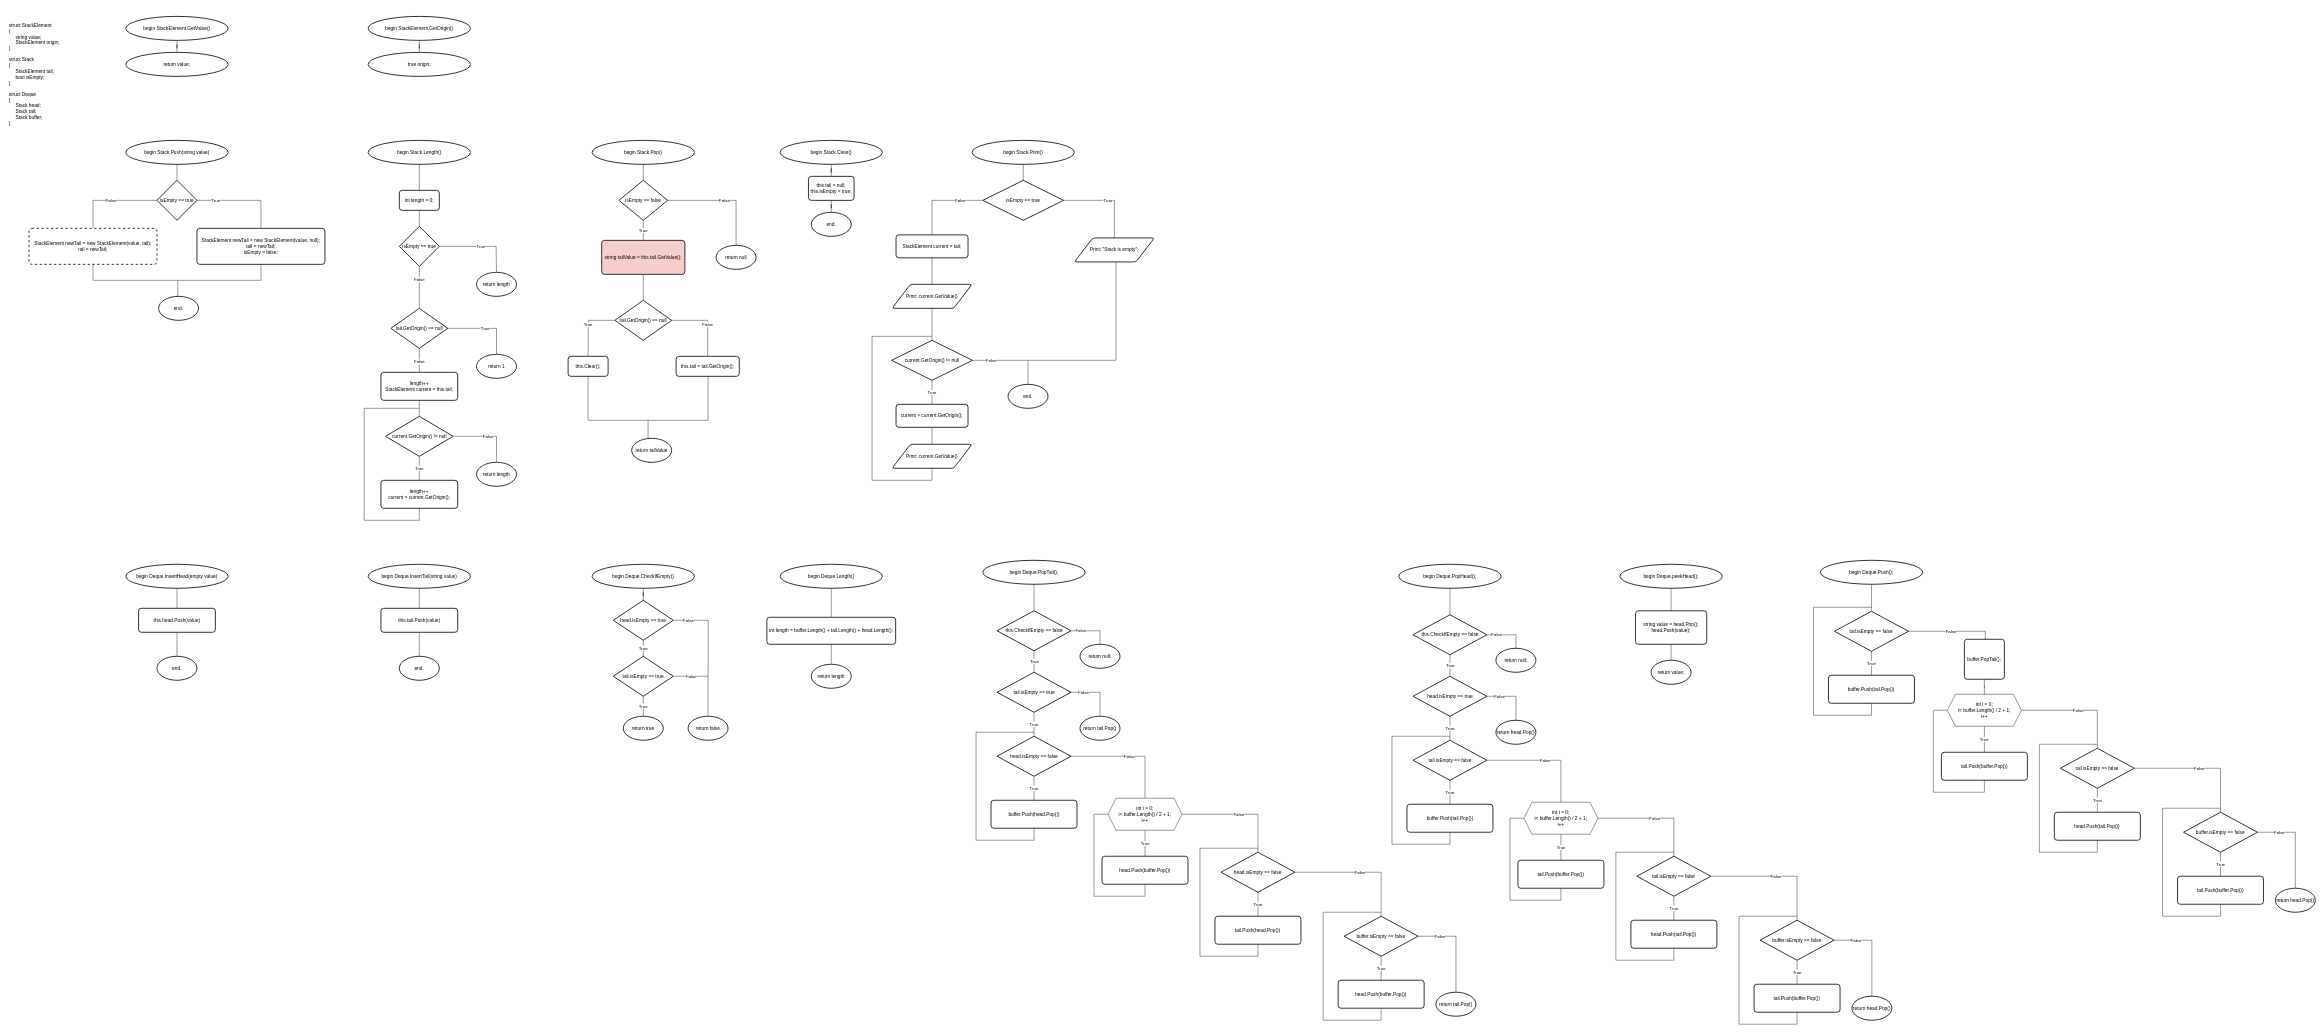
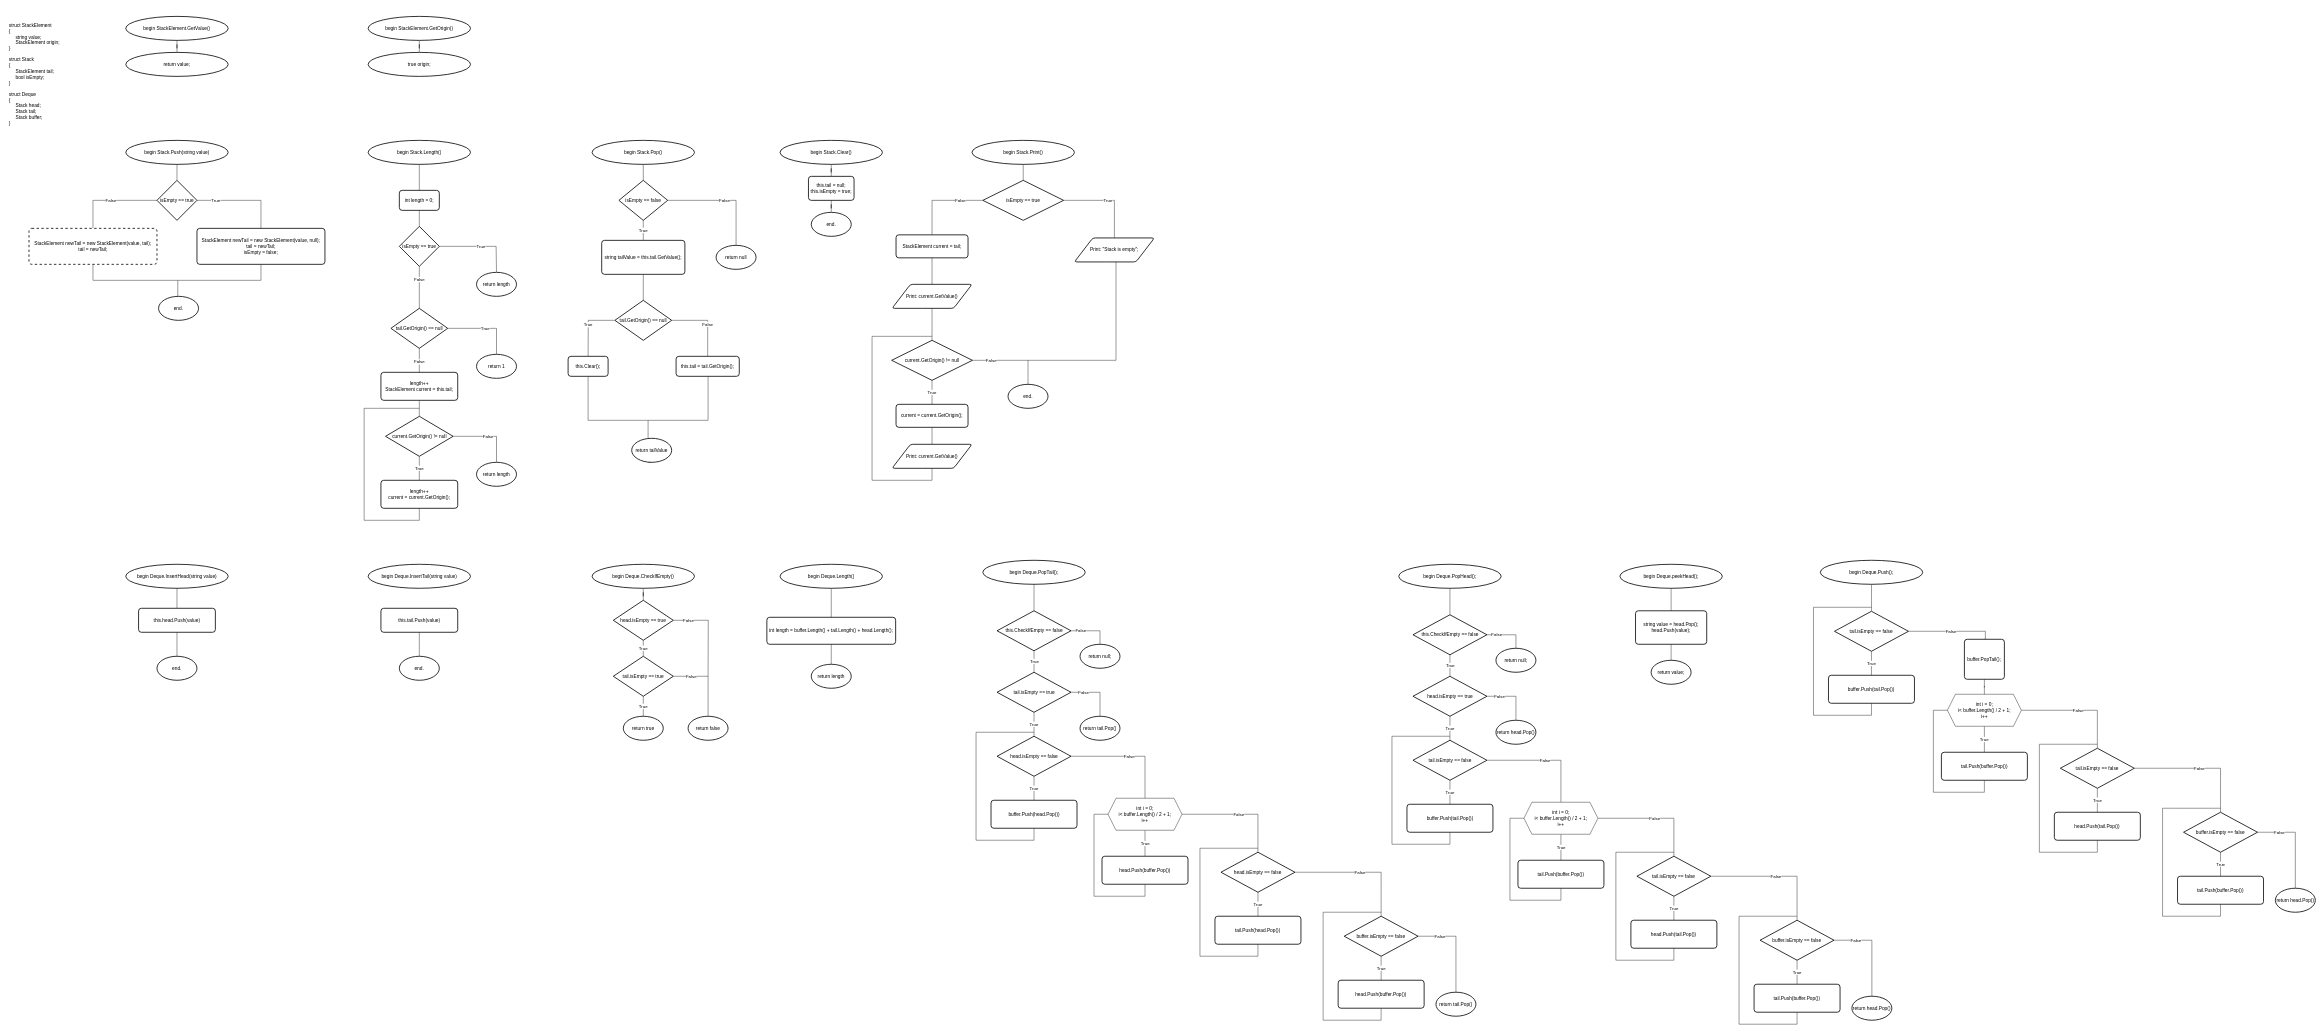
- <mxCell id="51" value="string tailValue = this.tail.GetValue();" style="rounded=1;whiteSpace=wrap;html=1;absoluteArcSize=1;arcSize=14;strokeWidth=2;fillColor=#f8cecc;" vertex="1" parent="1"><mxGeometry x="1504" y="600" width="208" height="85" as="geometry" /></mxCell>
+ <mxCell id="51" value="string tailValue = this.tail.GetValue();" style="rounded=1;whiteSpace=wrap;html=1;absoluteArcSize=1;arcSize=14;strokeWidth=2;" vertex="1" parent="1"><mxGeometry x="1504" y="600" width="208" height="85" as="geometry" /></mxCell>
- <mxCell id="80" value="begin Deque.InsertHead(empty value)" style="strokeWidth=2;html=1;shape=mxgraph.flowchart.start_1;whiteSpace=wrap;" vertex="1" parent="1"><mxGeometry x="314" y="1410" width="256" height="60" as="geometry" /></mxCell>
+ <mxCell id="80" value="begin Deque.InsertHead(string value)" style="strokeWidth=2;html=1;shape=mxgraph.flowchart.start_1;whiteSpace=wrap;" vertex="1" parent="1"><mxGeometry x="314" y="1410" width="256" height="60" as="geometry" /></mxCell>
- <mxCell id="84" style="edgeStyle=orthogonalEdgeStyle;rounded=0;orthogonalLoop=1;jettySize=auto;html=1;endArrow=none;endFill=0;entryX=0.5;entryY=0;entryDx=0;entryDy=0;" edge="1" parent="1" source="85" target="87"><mxGeometry relative="1" as="geometry"><mxPoint x="1048" y="1520" as="targetPoint" /></mxGeometry></mxCell>
